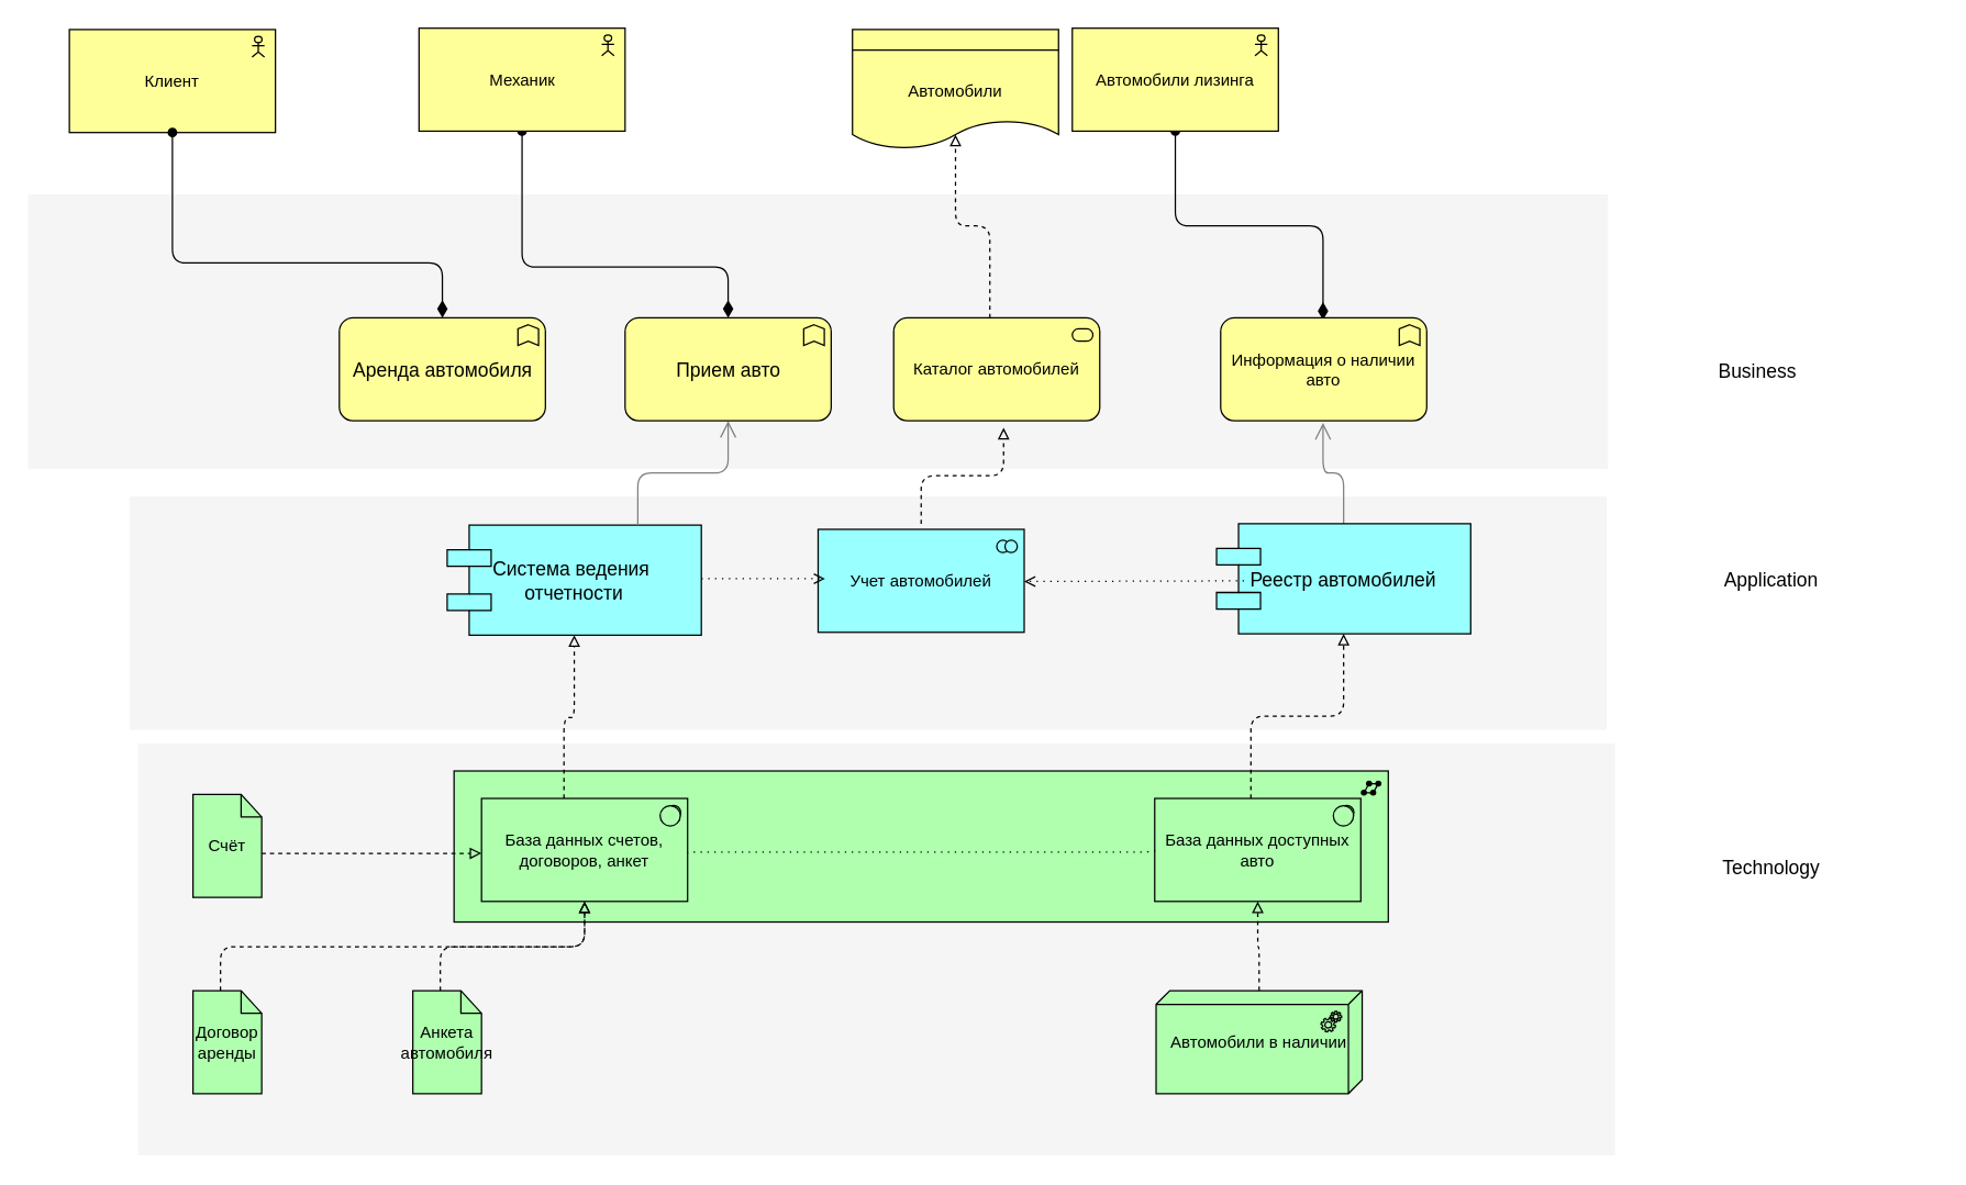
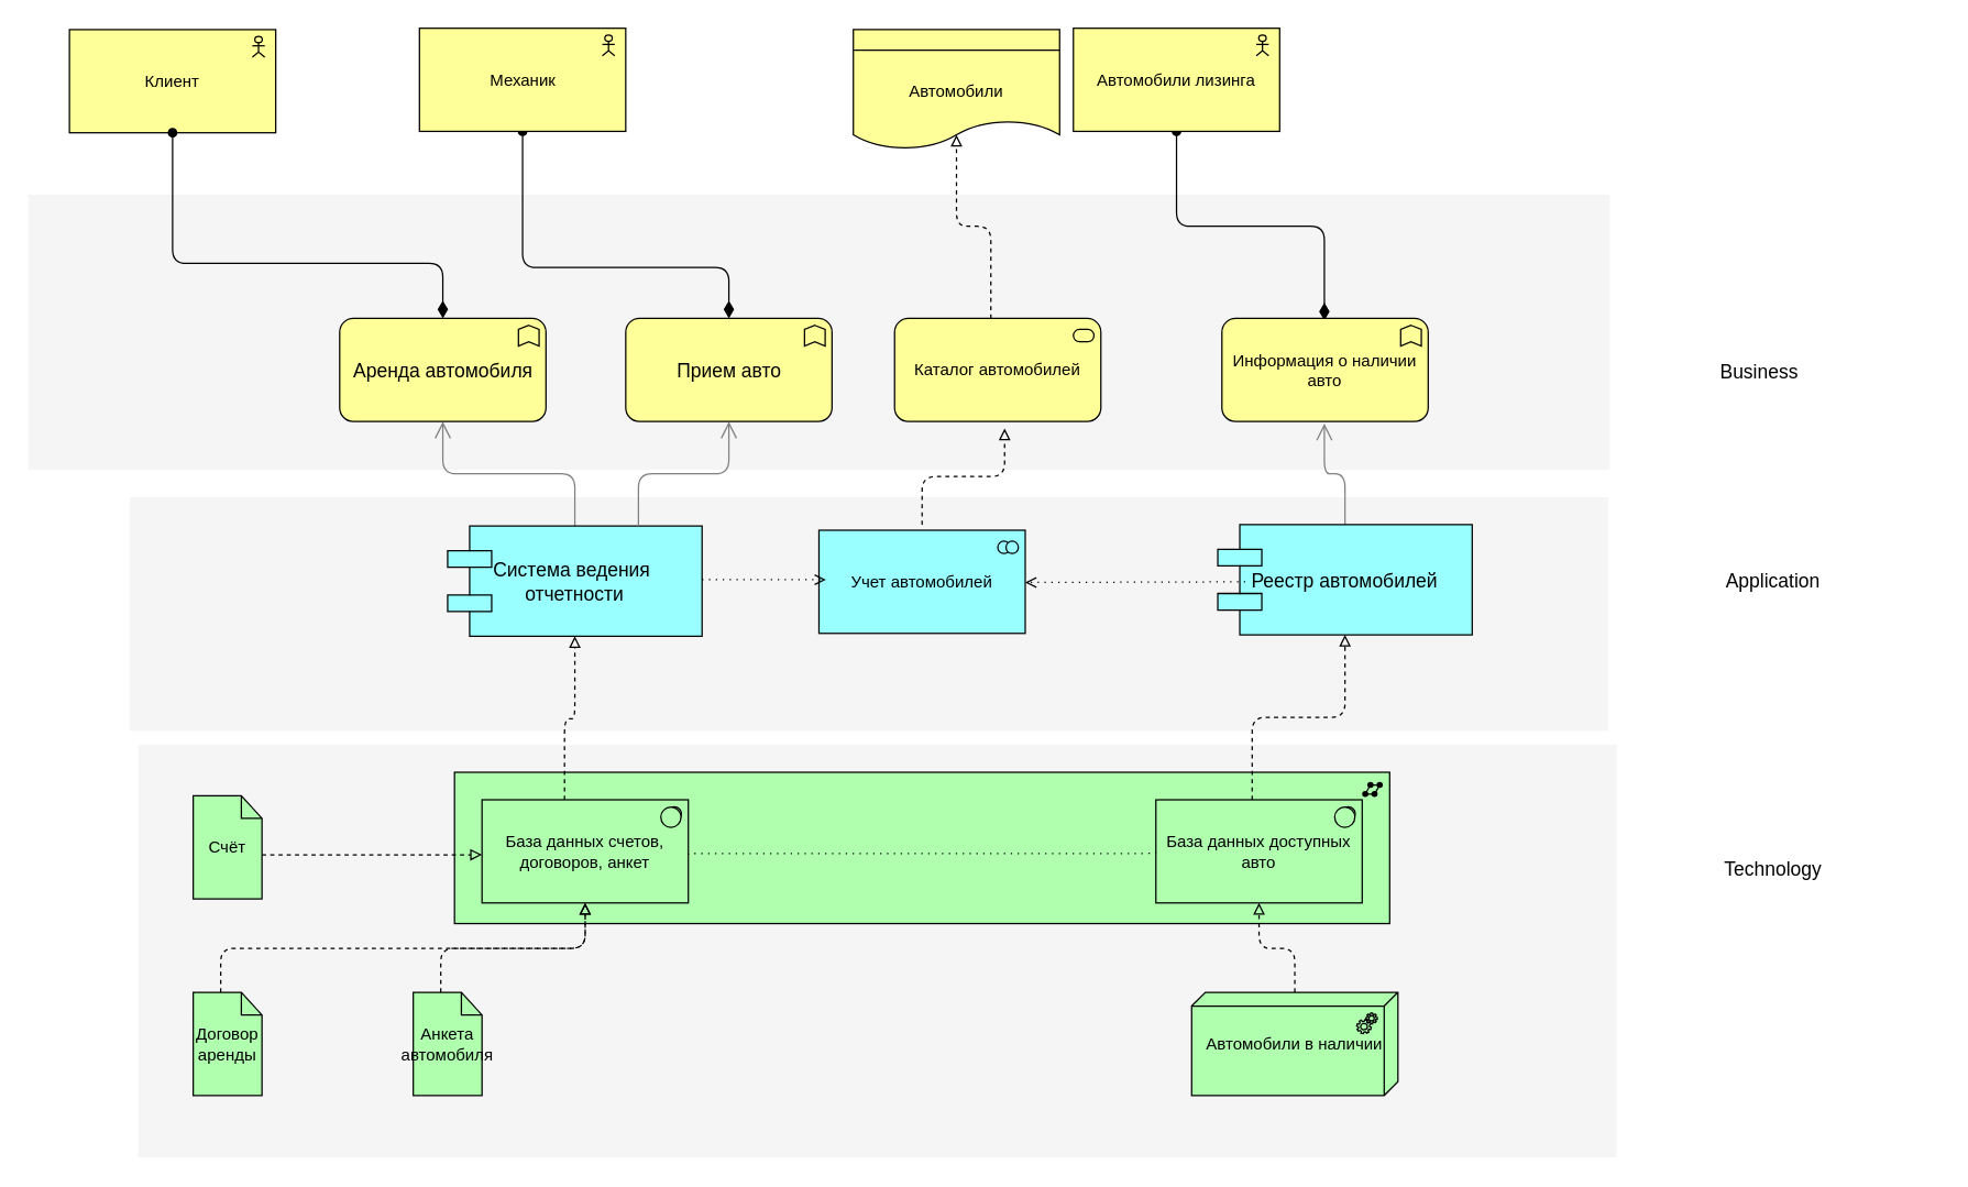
+ <mxCell id="5" style="edgeStyle=elbowEdgeStyle;rounded=1;elbow=vertical;html=1;startSize=10;endArrow=open;endFill=0;endSize=10;jettySize=auto;orthogonalLoop=1;strokeColor=#808080;fontSize=14;" edge="1" parent="1" source="6" target="10"><mxGeometry relative="1" as="geometry" /></mxCell>
- <mxCell id="31" value="Автомобили в наличии" style="html=1;outlineConnect=0;whiteSpace=wrap;fillColor=#AFFFAF;shape=mxgraph.archimate3.tech;techType=equipment;" vertex="1" parent="1"><mxGeometry x="841" y="721" width="150" height="75" as="geometry" /></mxCell>
+ <mxCell id="31" value="Автомобили в наличии" style="html=1;outlineConnect=0;whiteSpace=wrap;fillColor=#AFFFAF;shape=mxgraph.archimate3.tech;techType=equipment;" vertex="1" parent="1"><mxGeometry x="866" y="721" width="150" height="75" as="geometry" /></mxCell>
